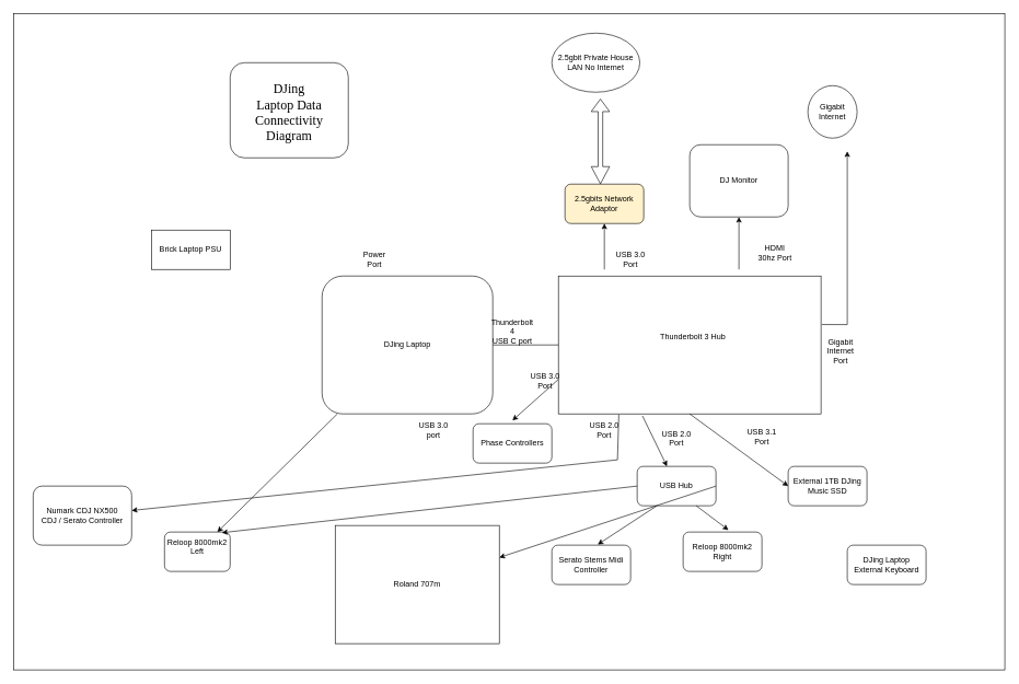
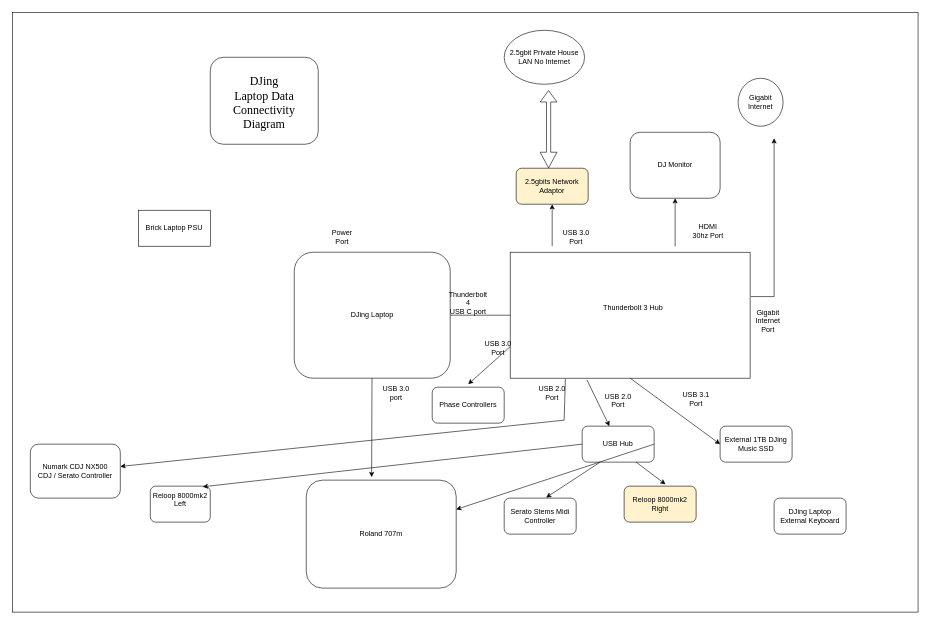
- <mxCell id="14" value="" style="endArrow=classic;html=1;rounded=0;" parent="1" source="10" target="8" edge="1"><mxGeometry width="50" height="50" relative="1" as="geometry"><mxPoint x="840" y="650" as="sourcePoint" /><mxPoint x="640" y="780" as="targetPoint" /></mxGeometry></mxCell>
+ <mxCell id="14" value="" style="endArrow=classic;html=1;rounded=0;entryX=0.436;entryY=-0.028;entryDx=0;entryDy=0;entryPerimeter=0;" parent="1" source="10" target="7" edge="1"><mxGeometry width="50" height="50" relative="1" as="geometry"><mxPoint x="840" y="650" as="sourcePoint" /><mxPoint x="640" y="780" as="targetPoint" /></mxGeometry></mxCell>
- <mxCell id="9" value="Reloop 8000mk2 Right" style="rounded=1;whiteSpace=wrap;html=1;" parent="1" vertex="1"><mxGeometry x="1040" y="810" width="120" height="60" as="geometry" /></mxCell>
+ <mxCell id="9" value="Reloop 8000mk2 Right" style="rounded=1;whiteSpace=wrap;html=1;fillColor=#fff2cc;" parent="1" vertex="1"><mxGeometry x="1040" y="810" width="120" height="60" as="geometry" /></mxCell>
- <mxCell id="7" value="Roland 707m" style="whiteSpace=wrap;html=1;rounded=0;" parent="1" vertex="1"><mxGeometry x="510" y="800" width="250" height="180" as="geometry" /></mxCell>
+ <mxCell id="7" value="Roland 707m" style="rounded=1;whiteSpace=wrap;html=1;" parent="1" vertex="1"><mxGeometry x="510" y="800" width="250" height="180" as="geometry" /></mxCell>
